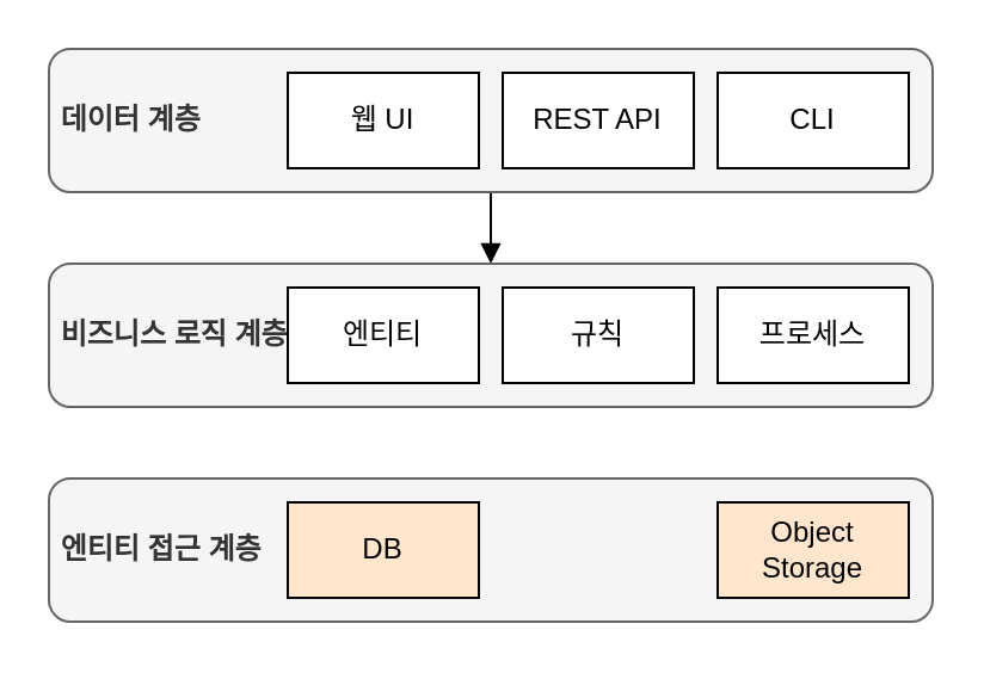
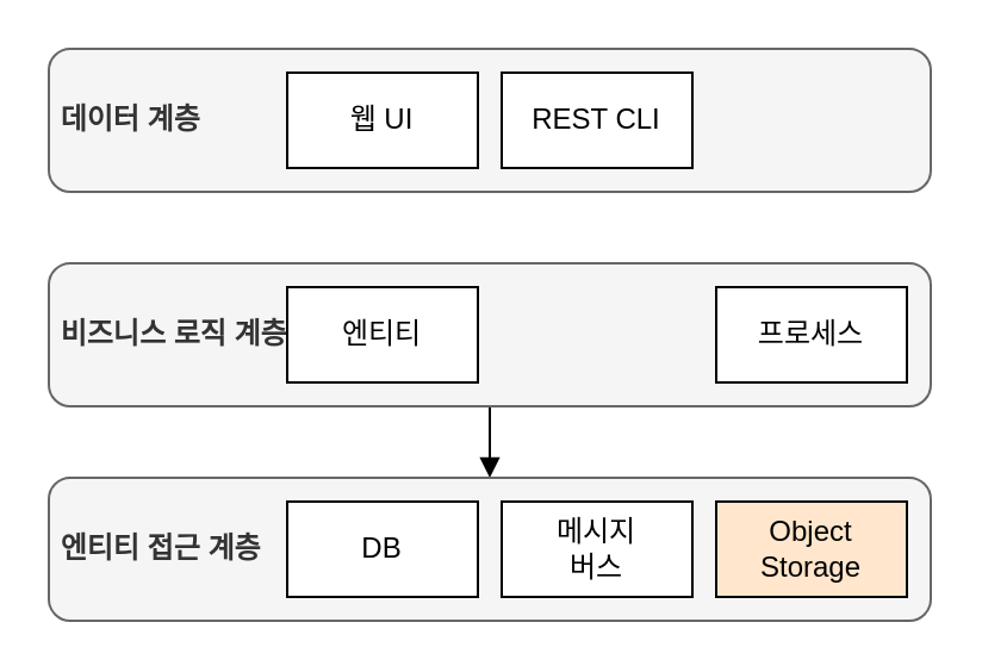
- <mxCell id="4" value="REST API" style="rounded=0;whiteSpace=wrap;html=1;" vertex="1" parent="1"><mxGeometry x="210" y="30" width="80" height="40" as="geometry" /></mxCell>
+ <mxCell id="4" value="REST CLI" style="rounded=0;whiteSpace=wrap;html=1;" vertex="1" parent="1"><mxGeometry x="210" y="30" width="80" height="40" as="geometry" /></mxCell>
- <mxCell id="6" value="CLI" style="rounded=0;whiteSpace=wrap;html=1;" vertex="1" parent="1"><mxGeometry x="300" y="30" width="80" height="40" as="geometry" /></mxCell>
- <mxCell id="2" style="edgeStyle=orthogonalEdgeStyle;rounded=0;orthogonalLoop=1;jettySize=auto;html=1;entryX=0.5;entryY=0;entryDx=0;entryDy=0;endArrow=block;endFill=1;" edge="1" parent="1" source="3" target="8"><mxGeometry relative="1" as="geometry" /></mxCell>
- <mxCell id="9" value="규칙" style="rounded=0;whiteSpace=wrap;html=1;" vertex="1" parent="1"><mxGeometry x="210" y="120" width="80" height="40" as="geometry" /></mxCell>
+ <mxCell id="7" style="edgeStyle=orthogonalEdgeStyle;rounded=0;orthogonalLoop=1;jettySize=auto;html=1;entryX=0.5;entryY=0;entryDx=0;entryDy=0;endArrow=block;endFill=1;" edge="1" parent="1" source="8" target="12"><mxGeometry relative="1" as="geometry" /></mxCell>
- <mxCell id="14" value="DB" style="rounded=0;whiteSpace=wrap;html=1;fillColor=#ffe6cc;" vertex="1" parent="1"><mxGeometry x="120" y="210" width="80" height="40" as="geometry" /></mxCell>
+ <mxCell id="14" value="DB" style="rounded=0;whiteSpace=wrap;html=1;" vertex="1" parent="1"><mxGeometry x="120" y="210" width="80" height="40" as="geometry" /></mxCell>
+ <mxCell id="13" value="메시지&lt;div&gt;버스&lt;/div&gt;" style="rounded=0;whiteSpace=wrap;html=1;" vertex="1" parent="1"><mxGeometry x="210" y="210" width="80" height="40" as="geometry" /></mxCell>
